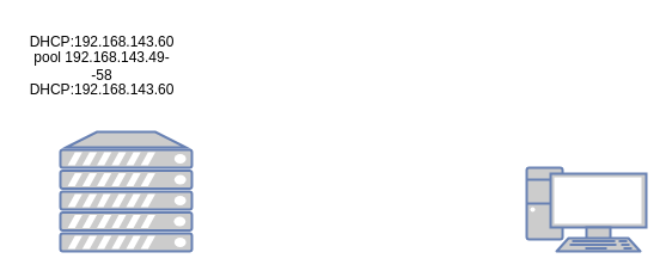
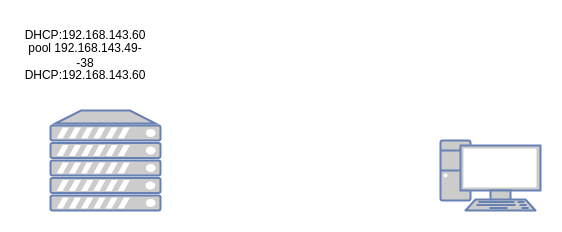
- <mxCell id="3" value="pool 192.168.143.49--58" style="text;html=1;strokeColor=none;fillColor=none;align=center;verticalAlign=middle;whiteSpace=wrap;rounded=0;" vertex="1" parent="1"><mxGeometry x="20" y="40" width="130" height="30" as="geometry" /></mxCell>
+ <mxCell id="3" value="pool 192.168.143.49--38" style="text;html=1;strokeColor=none;fillColor=none;align=center;verticalAlign=middle;whiteSpace=wrap;rounded=0;" vertex="1" parent="1"><mxGeometry x="20" y="40" width="130" height="30" as="geometry" /></mxCell>
